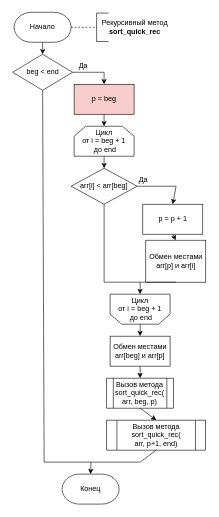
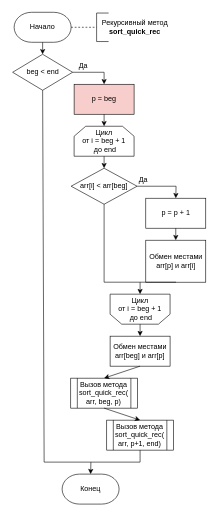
- <mxCell id="15" value="p = p + 1" style="rounded=0;whiteSpace=wrap;html=1;absoluteArcSize=1;arcSize=14;strokeWidth=1;" parent="1" vertex="1"><mxGeometry x="237.5" y="340" width="100" height="50" as="geometry" /></mxCell>
+ <mxCell id="15" value="p = p + 1" style="rounded=0;whiteSpace=wrap;html=1;absoluteArcSize=1;arcSize=14;strokeWidth=1;" parent="1" vertex="1"><mxGeometry x="242.5" y="330" width="100" height="50" as="geometry" /></mxCell>
- <mxCell id="25" value="Вызов метода sort_quick_rec(&lt;br&gt;arr, beg, p)" style="shape=process;whiteSpace=wrap;html=1;backgroundOutline=1;strokeWidth=1;" parent="1" vertex="1"><mxGeometry x="177.38" y="630" width="111.25" height="50" as="geometry" /></mxCell>
+ <mxCell id="25" value="Вызов метода sort_quick_rec(&lt;br&gt;arr, beg, p)" style="shape=process;whiteSpace=wrap;html=1;backgroundOutline=1;strokeWidth=1;" parent="1" vertex="1"><mxGeometry x="117.38" y="630" width="111.25" height="50" as="geometry" /></mxCell>
- <mxCell id="26" value="Вызов метода sort_quick_rec(&lt;br&gt;arr, p+1, end)" style="shape=process;whiteSpace=wrap;html=1;backgroundOutline=1;strokeWidth=1;" parent="1" vertex="1"><mxGeometry x="177.38" y="700" width="165" height="50" as="geometry" /></mxCell>
+ <mxCell id="26" value="Вызов метода sort_quick_rec(&lt;br&gt;arr, p+1, end)" style="shape=process;whiteSpace=wrap;html=1;backgroundOutline=1;strokeWidth=1;" parent="1" vertex="1"><mxGeometry x="177.38" y="700" width="111.25" height="50" as="geometry" /></mxCell>
